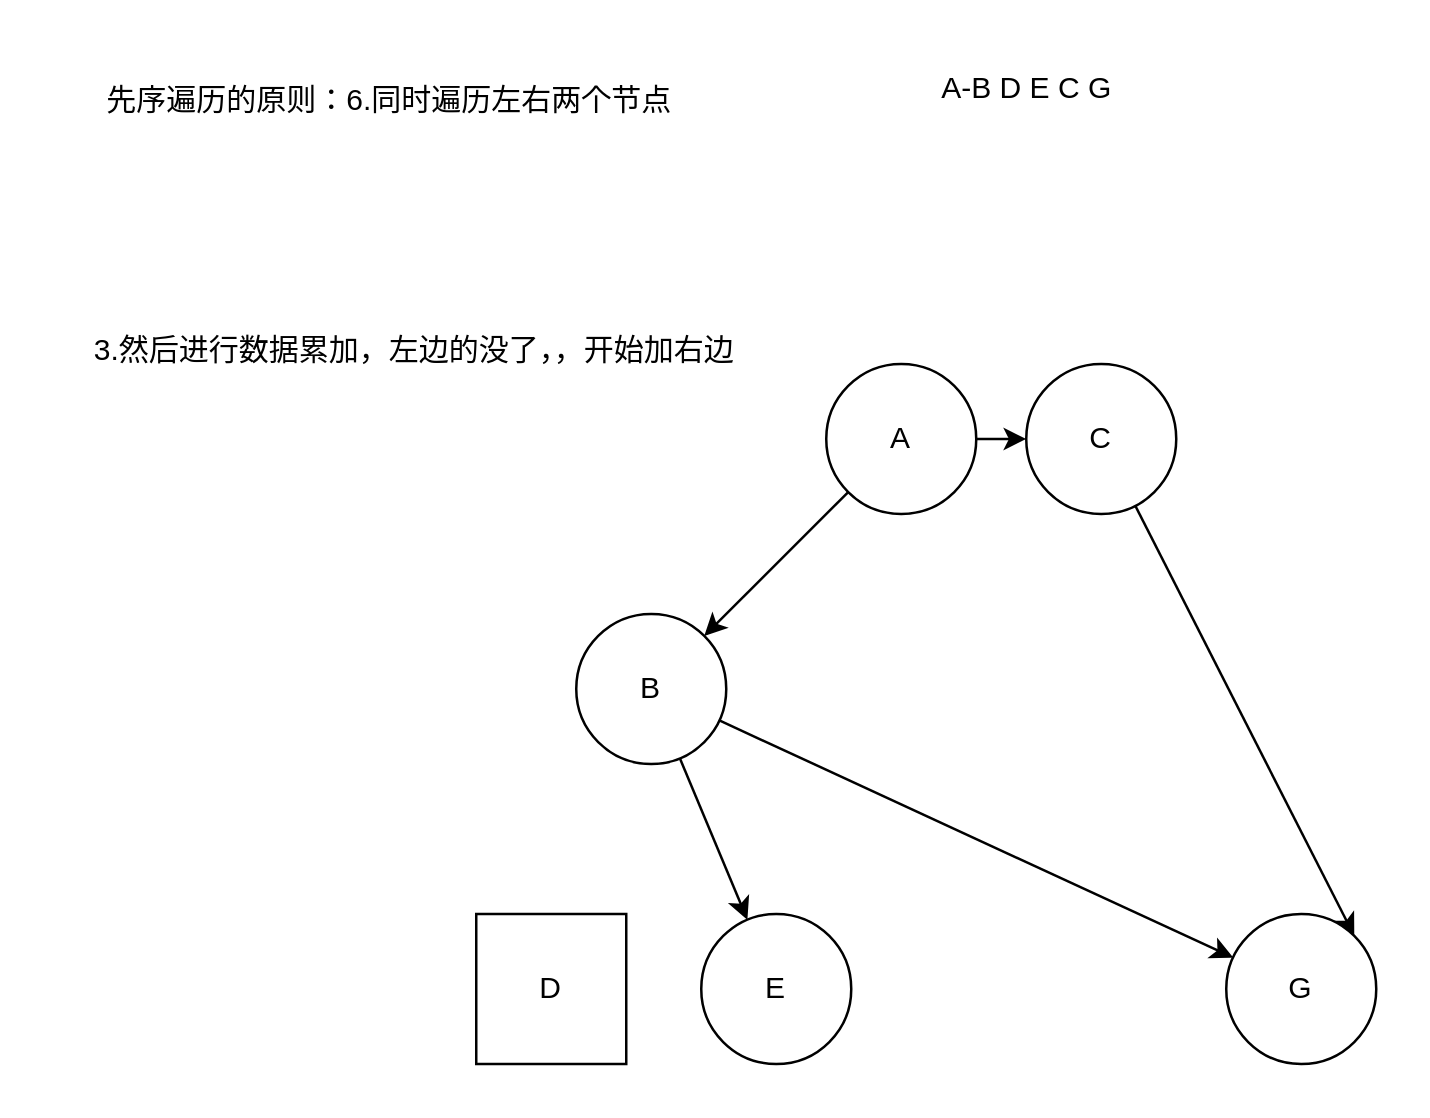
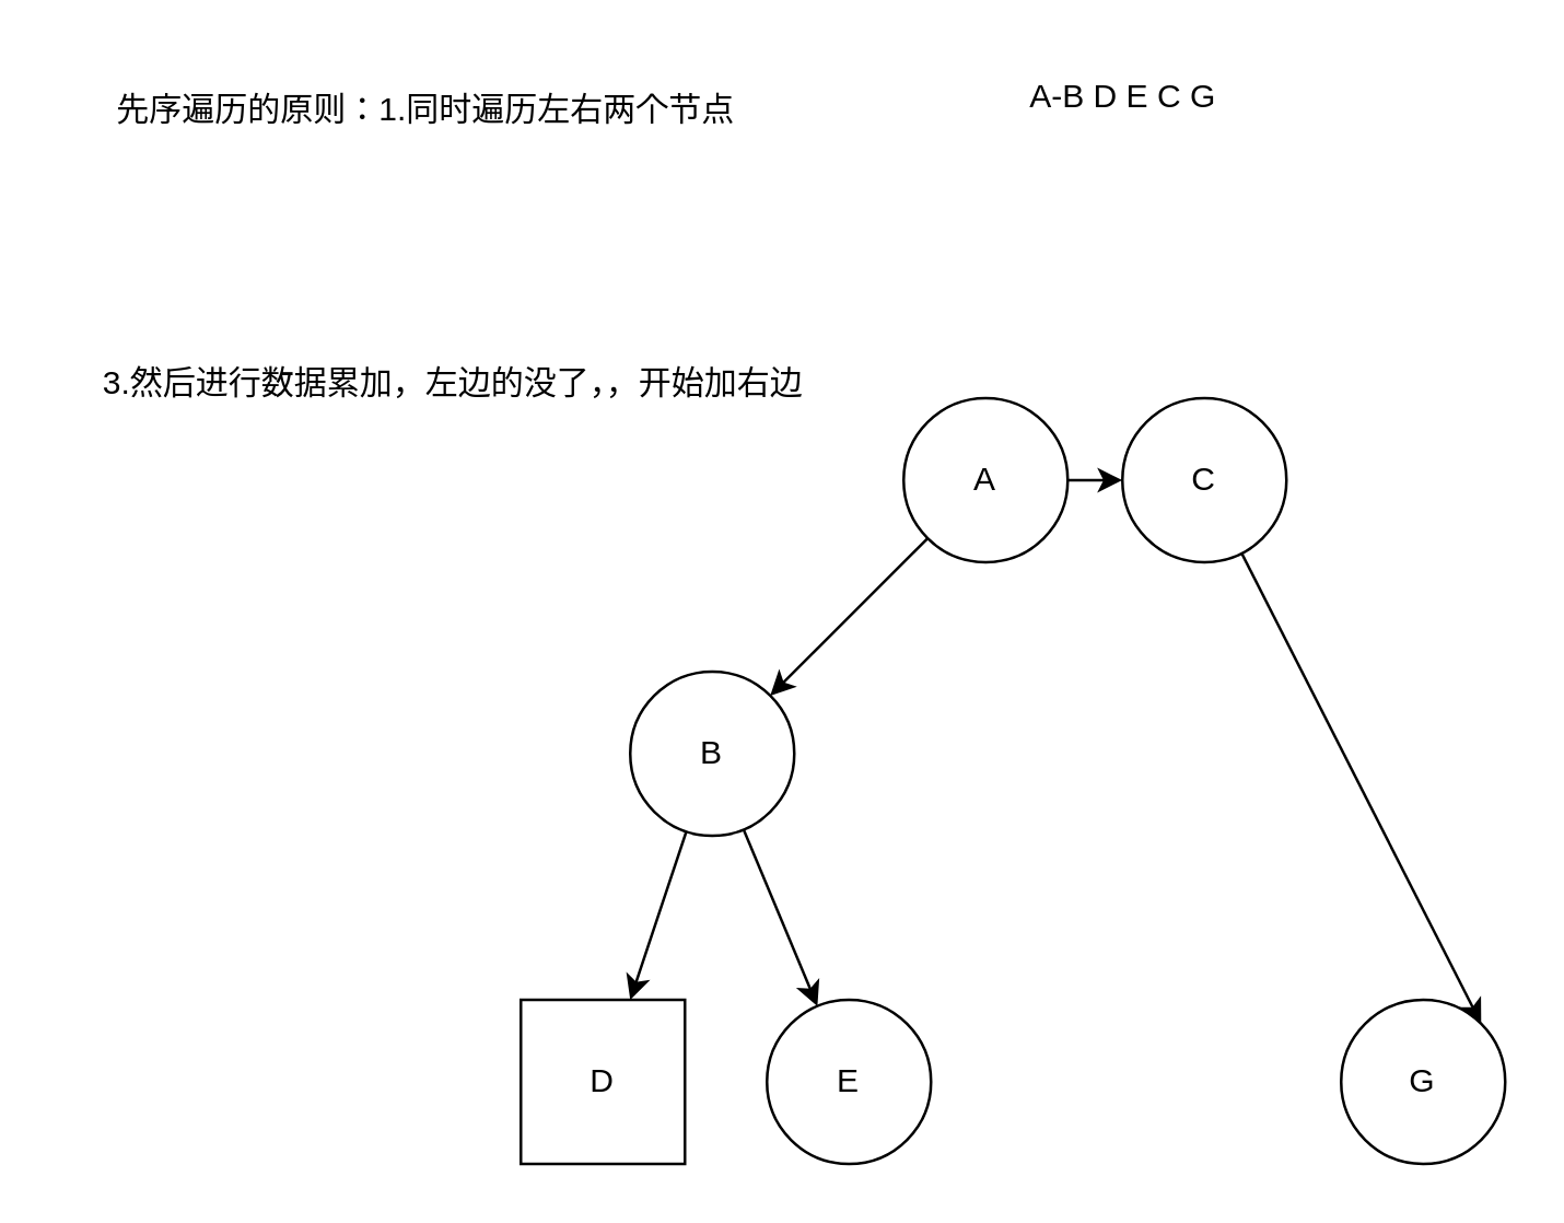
- <mxCell id="13" value="先序遍历的原则：6.同时遍历左右两个节点" style="text;html=1;align=center;verticalAlign=middle;resizable=0;points=[];autosize=1;strokeColor=none;fillColor=none;" vertex="1" parent="1"><mxGeometry x="30" y="25" width="250" height="30" as="geometry" /></mxCell>
+ <mxCell id="13" value="先序遍历的原则：1.同时遍历左右两个节点" style="text;html=1;align=center;verticalAlign=middle;resizable=0;points=[];autosize=1;strokeColor=none;fillColor=none;" vertex="1" parent="1"><mxGeometry x="30" y="25" width="250" height="30" as="geometry" /></mxCell>
- <mxCell id="5" style="edgeStyle=none;html=1;" edge="1" parent="1" source="7" target="12"><mxGeometry relative="1" as="geometry" /></mxCell>
+ <mxCell id="5" style="edgeStyle=none;html=1;" edge="1" parent="1" source="7" target="10"><mxGeometry relative="1" as="geometry" /></mxCell>
